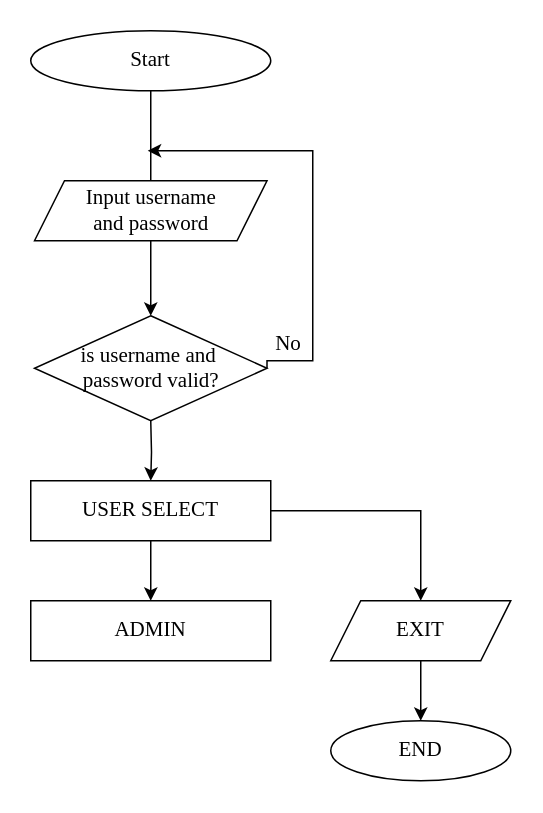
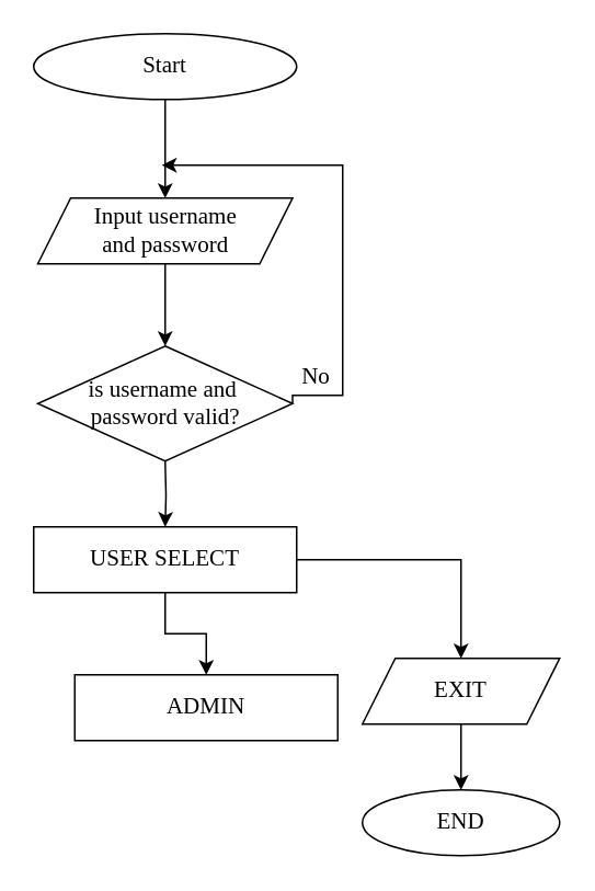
- <mxCell id="2" style="edgeStyle=orthogonalEdgeStyle;rounded=0;orthogonalLoop=1;jettySize=auto;html=1;exitX=0.5;exitY=1;exitDx=0;exitDy=0;entryX=0.5;entryY=0;entryDx=0;entryDy=0;endArrow=none;" edge="1" parent="1" source="3" target="13"><mxGeometry relative="1" as="geometry" /></mxCell>
+ <mxCell id="2" style="edgeStyle=orthogonalEdgeStyle;rounded=0;orthogonalLoop=1;jettySize=auto;html=1;exitX=0.5;exitY=1;exitDx=0;exitDy=0;entryX=0.5;entryY=0;entryDx=0;entryDy=0;" edge="1" parent="1" source="3" target="13"><mxGeometry relative="1" as="geometry" /></mxCell>
- <mxCell id="8" value="ADMIN" style="rounded=0;whiteSpace=wrap;html=1;strokeWidth=1;fontSize=14;fontStyle=0;fontFamily=Times New Roman;horizontal=1;" parent="1" vertex="1"><mxGeometry x="20" y="400" width="160" height="40" as="geometry" /></mxCell>
+ <mxCell id="8" value="ADMIN" style="rounded=0;whiteSpace=wrap;html=1;strokeWidth=1;fontSize=14;fontStyle=0;fontFamily=Times New Roman;horizontal=1;" parent="1" vertex="1"><mxGeometry x="45" y="410" width="160" height="40" as="geometry" /></mxCell>
